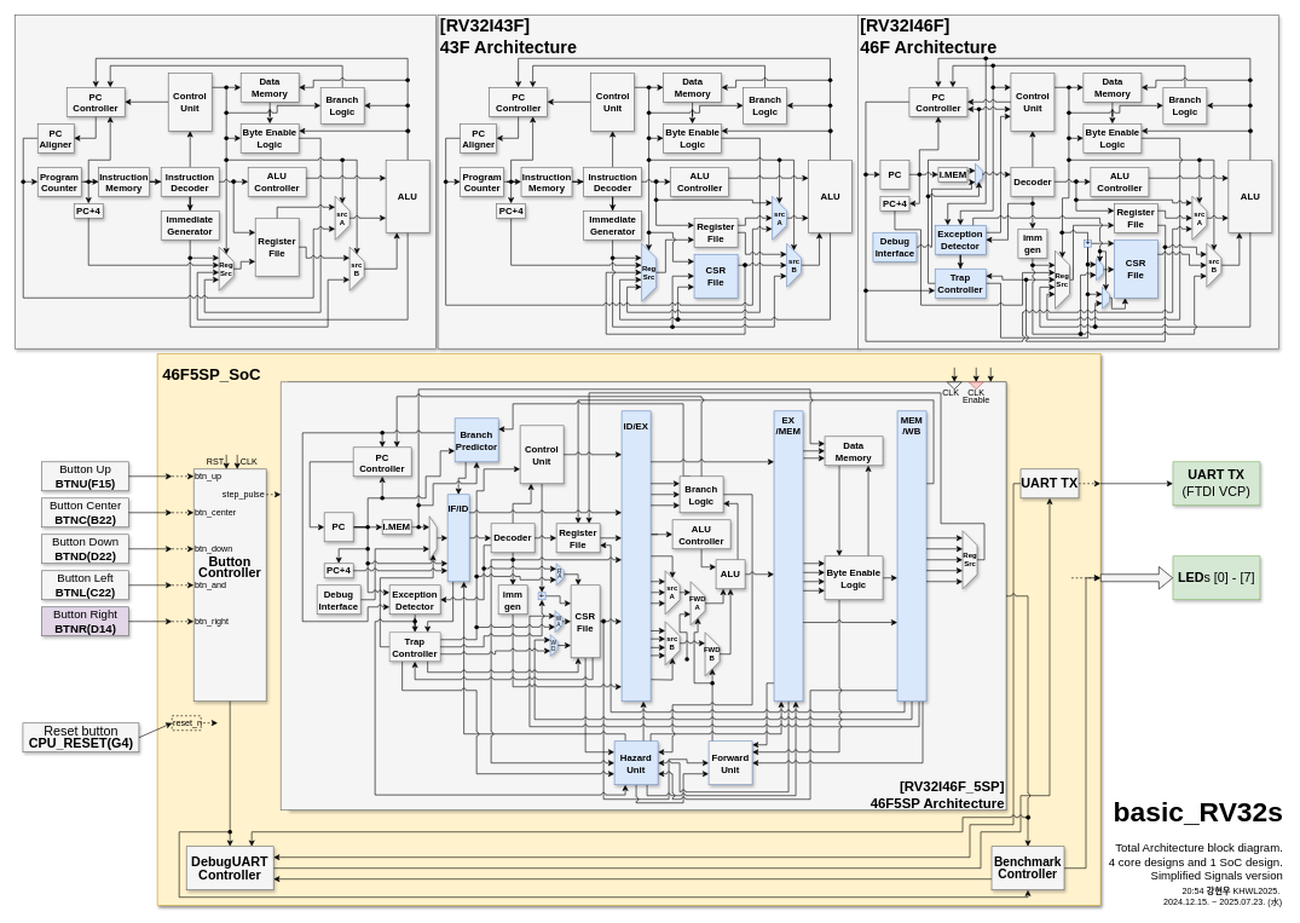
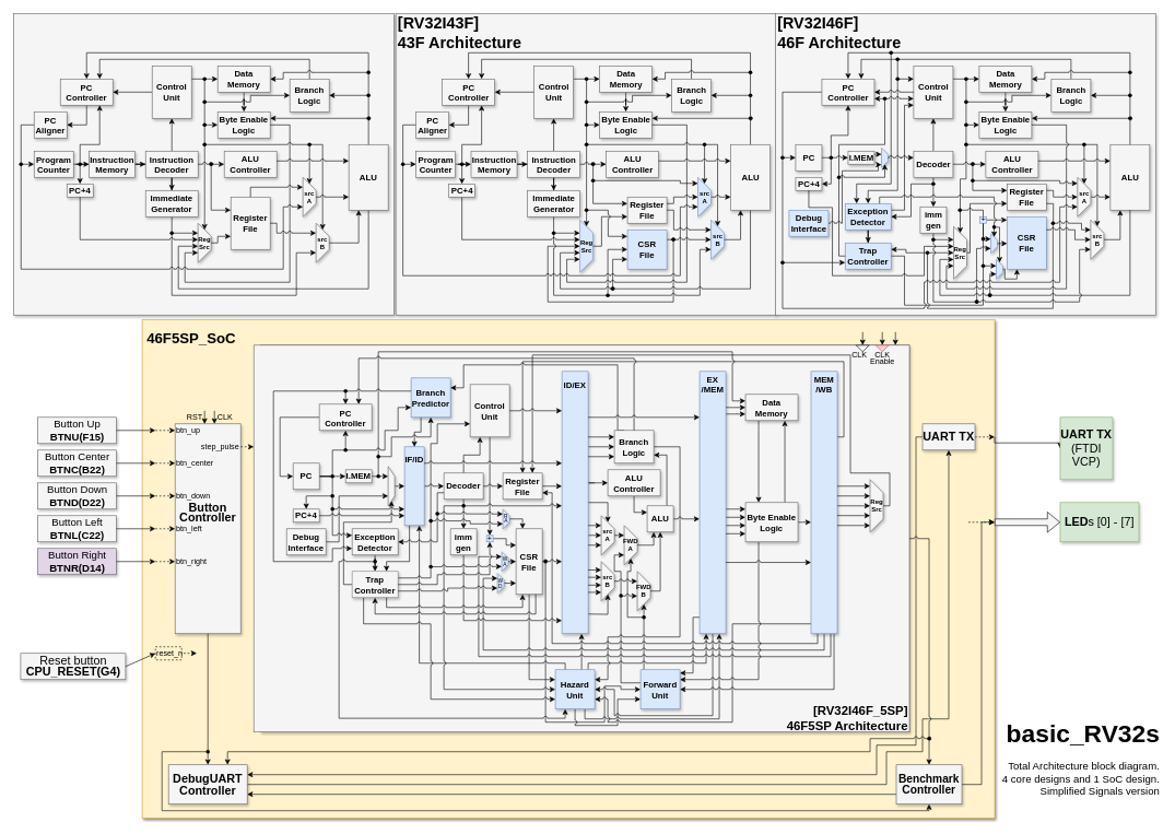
- <mxCell id="312" value="&lt;b&gt;UART TX&lt;/b&gt;&lt;div&gt;(FTDI VCP)&lt;/div&gt;" style="whiteSpace=wrap;html=1;shadow=1;fontSize=18;fillColor=#d5e8d4;strokeColor=#82b366;" parent="1" vertex="1"><mxGeometry x="1616" y="636" width="120" height="60" as="geometry" /></mxCell>
+ <mxCell id="312" value="&lt;b&gt;UART TX&lt;/b&gt;&lt;div&gt;(FTDI VCP)&lt;/div&gt;" style="whiteSpace=wrap;html=1;shadow=1;fontSize=18;fillColor=#d5e8d4;strokeColor=#82b366;" parent="1" vertex="1"><mxGeometry x="1616" y="636" width="80" height="95" as="geometry" /></mxCell>
- <mxCell id="337" value="btn_and" style="text;html=1;align=left;verticalAlign=middle;whiteSpace=wrap;rounded=0;" parent="1" vertex="1"><mxGeometry x="266" y="796" width="60" height="20" as="geometry" /></mxCell>
+ <mxCell id="337" value="btn_left" style="text;html=1;align=left;verticalAlign=middle;whiteSpace=wrap;rounded=0;" parent="1" vertex="1"><mxGeometry x="266" y="796" width="60" height="20" as="geometry" /></mxCell>
+ <mxCell id="8" style="edgeStyle=orthogonalEdgeStyle;rounded=0;orthogonalLoop=1;jettySize=auto;html=1;entryX=0;entryY=0.75;entryDx=0;entryDy=0;jumpStyle=arc;" parent="1" source="493" target="453" edge="1"><mxGeometry relative="1" as="geometry"><Array as="points"><mxPoint x="946" y="1041" /><mxPoint x="946" y="909" /></Array></mxGeometry></mxCell>
- <mxCell id="493" value="&lt;div style=&quot;line-height: 80%;&quot;&gt;&lt;b style=&quot;font-size: 13px; background-color: transparent; color: light-dark(rgb(0, 0, 0), rgb(255, 255, 255));&quot;&gt;Forward&lt;/b&gt;&lt;/div&gt;&lt;div style=&quot;line-height: 80%;&quot;&gt;&lt;b style=&quot;font-size: 13px; background-color: transparent; color: light-dark(rgb(0, 0, 0), rgb(255, 255, 255));&quot;&gt;Unit&lt;/b&gt;&lt;/div&gt;" style="whiteSpace=wrap;html=1;shadow=1;fontSize=18;fillColor=#f5f5f5;strokeColor=#6c8ebf;align=center;" parent="1" vertex="1"><mxGeometry x="976" y="1021" width="60" height="60" as="geometry" /></mxCell>
+ <mxCell id="493" value="&lt;div style=&quot;line-height: 80%;&quot;&gt;&lt;b style=&quot;font-size: 13px; background-color: transparent; color: light-dark(rgb(0, 0, 0), rgb(255, 255, 255));&quot;&gt;Forward&lt;/b&gt;&lt;/div&gt;&lt;div style=&quot;line-height: 80%;&quot;&gt;&lt;b style=&quot;font-size: 13px; background-color: transparent; color: light-dark(rgb(0, 0, 0), rgb(255, 255, 255));&quot;&gt;Unit&lt;/b&gt;&lt;/div&gt;" style="whiteSpace=wrap;html=1;shadow=1;fontSize=18;fillColor=#dae8fc;strokeColor=#6c8ebf;align=center;" parent="1" vertex="1"><mxGeometry x="976" y="1021" width="60" height="60" as="geometry" /></mxCell>
- <mxCell id="363" value="20:54&amp;nbsp;&lt;b&gt;강현우 &lt;/b&gt;KHWL2025.&amp;nbsp;&lt;div&gt;2024.12.15. ~ 2025.07.23. (水)&lt;/div&gt;" style="text;html=1;align=right;verticalAlign=middle;whiteSpace=wrap;rounded=0;" parent="361" vertex="1"><mxGeometry x="48" y="110" width="205" height="30" as="geometry" /></mxCell>
